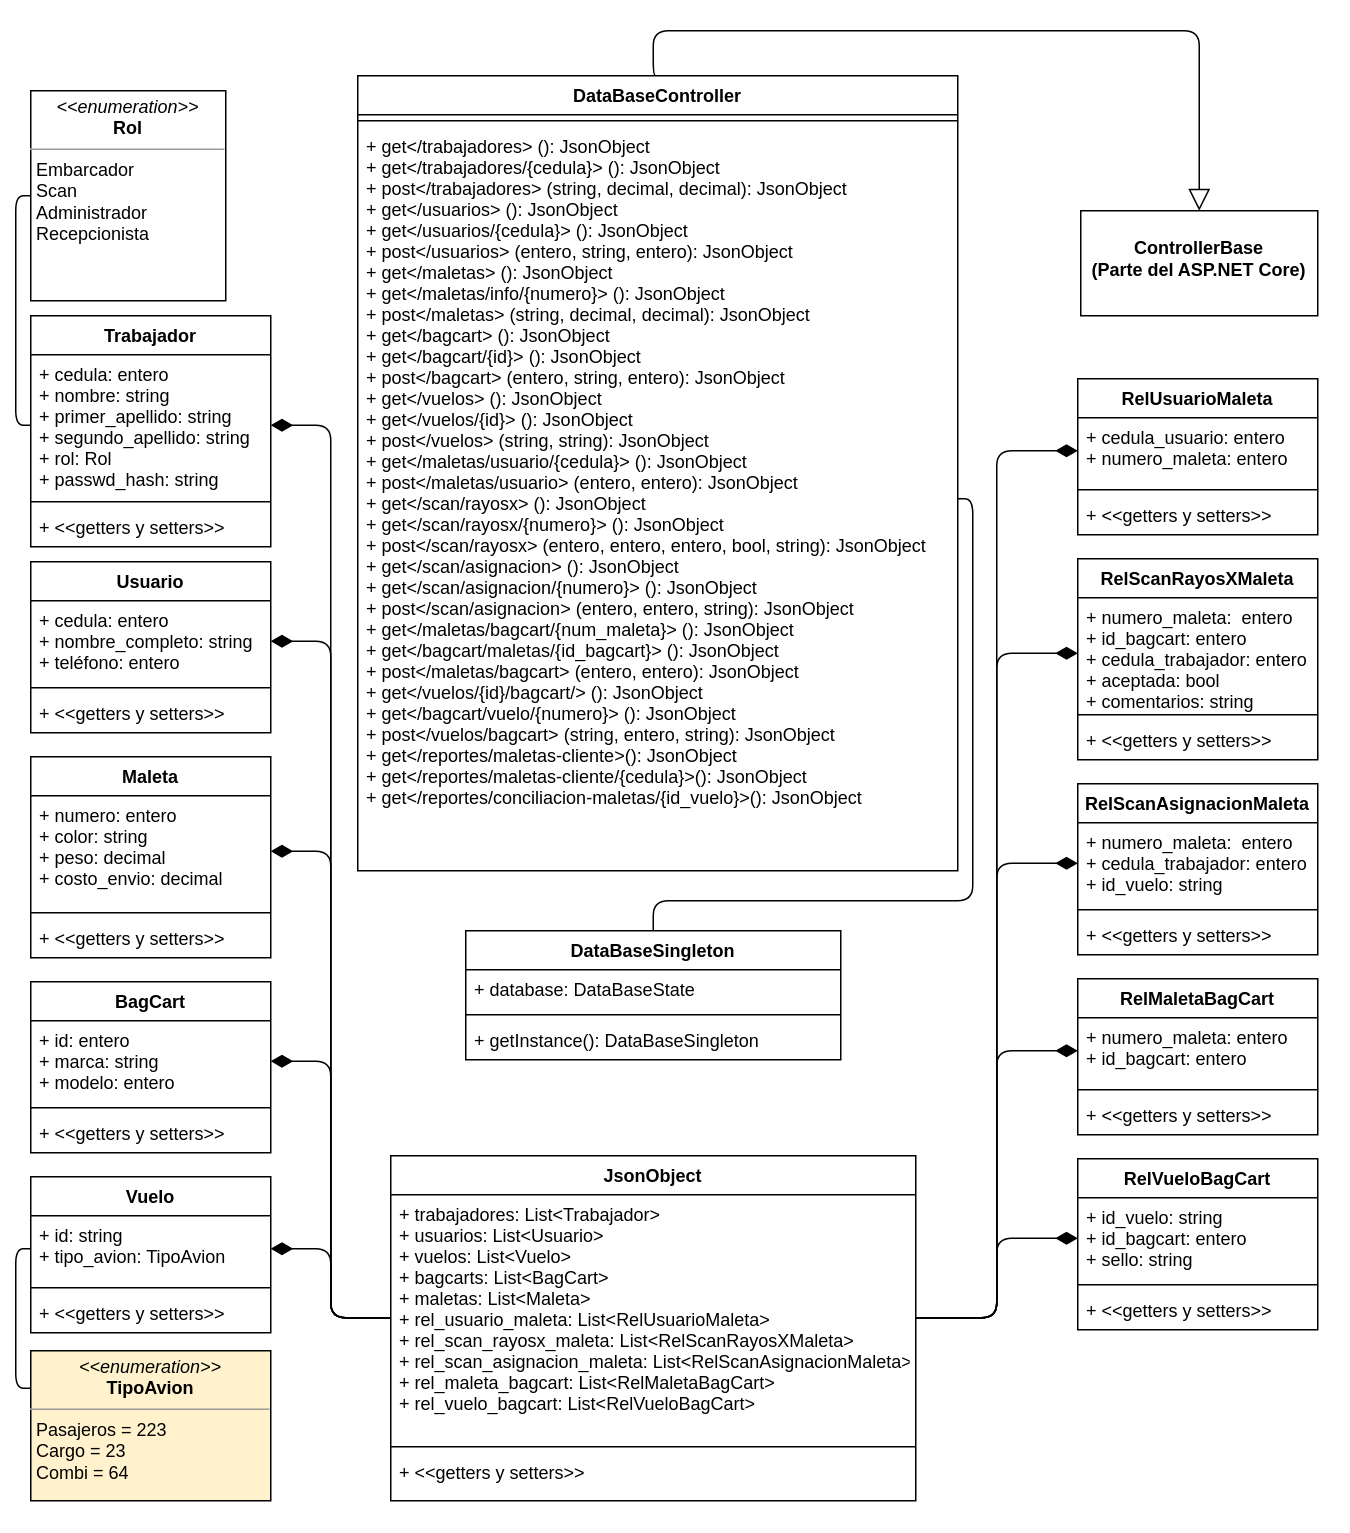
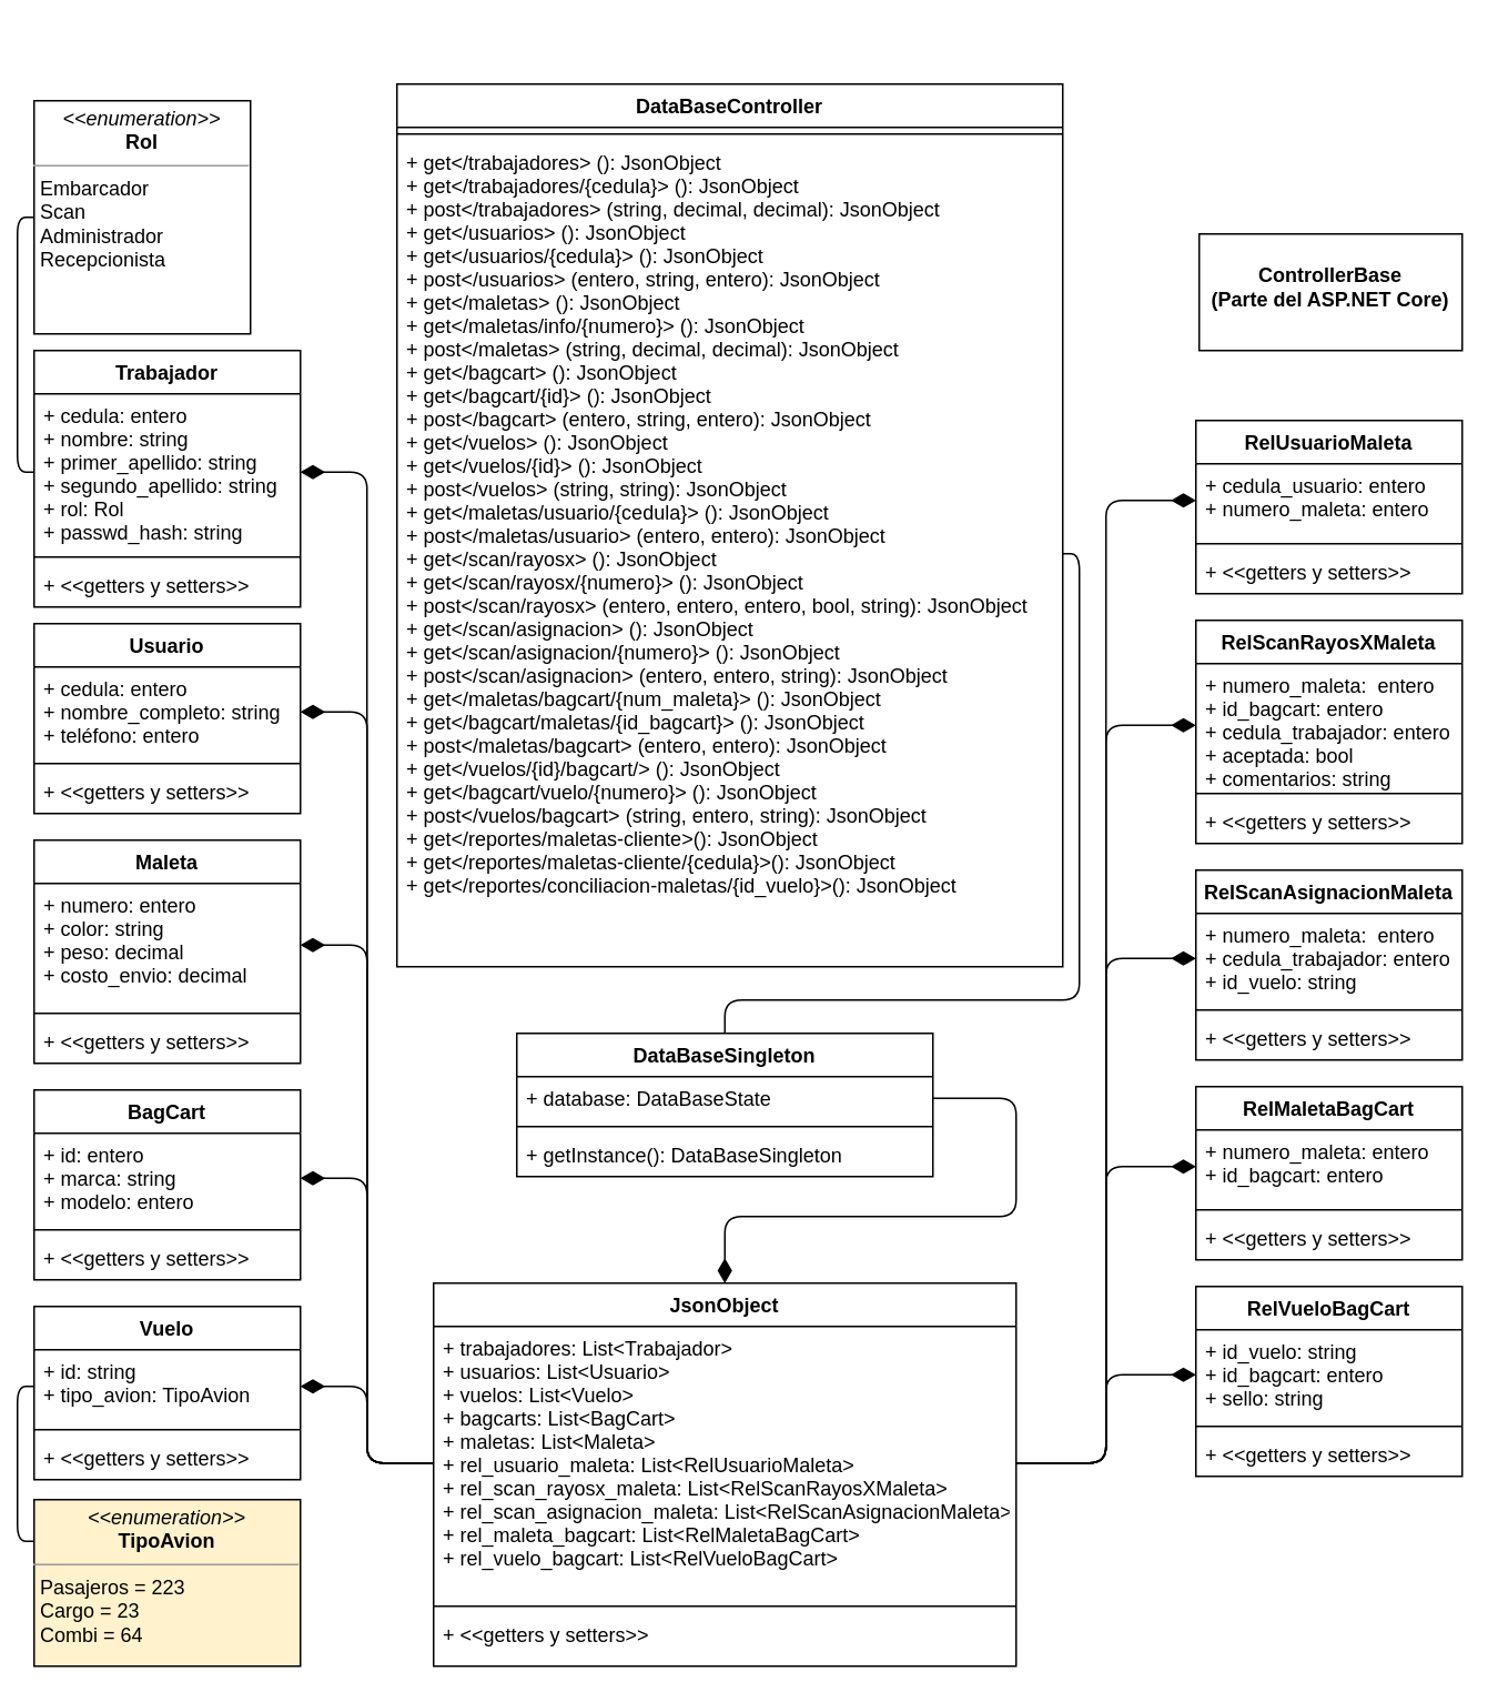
- <mxCell id="61" style="edgeStyle=orthogonalEdgeStyle;html=1;exitX=0.5;exitY=0;exitDx=0;exitDy=0;entryX=0.5;entryY=0;entryDx=0;entryDy=0;startArrow=none;startFill=0;endArrow=block;endFill=0;startSize=12;targetPerimeterSpacing=0;endSize=12;" parent="1" source="62" target="55" edge="1"><mxGeometry relative="1" as="geometry"><Array as="points"><mxPoint x="435" y="20" /><mxPoint x="799" y="20" /></Array></mxGeometry></mxCell>
+ <mxCell id="25" style="edgeStyle=orthogonalEdgeStyle;html=1;exitX=0.5;exitY=0;exitDx=0;exitDy=0;entryX=1;entryY=0.5;entryDx=0;entryDy=0;startArrow=diamondThin;startFill=1;endArrow=none;endFill=0;startSize=12;targetPerimeterSpacing=0;" parent="1" source="26" target="67" edge="1"><mxGeometry relative="1" as="geometry"><Array as="points"><mxPoint x="435" y="730" /><mxPoint x="610" y="730" /><mxPoint x="610" y="659" /></Array></mxGeometry></mxCell>
